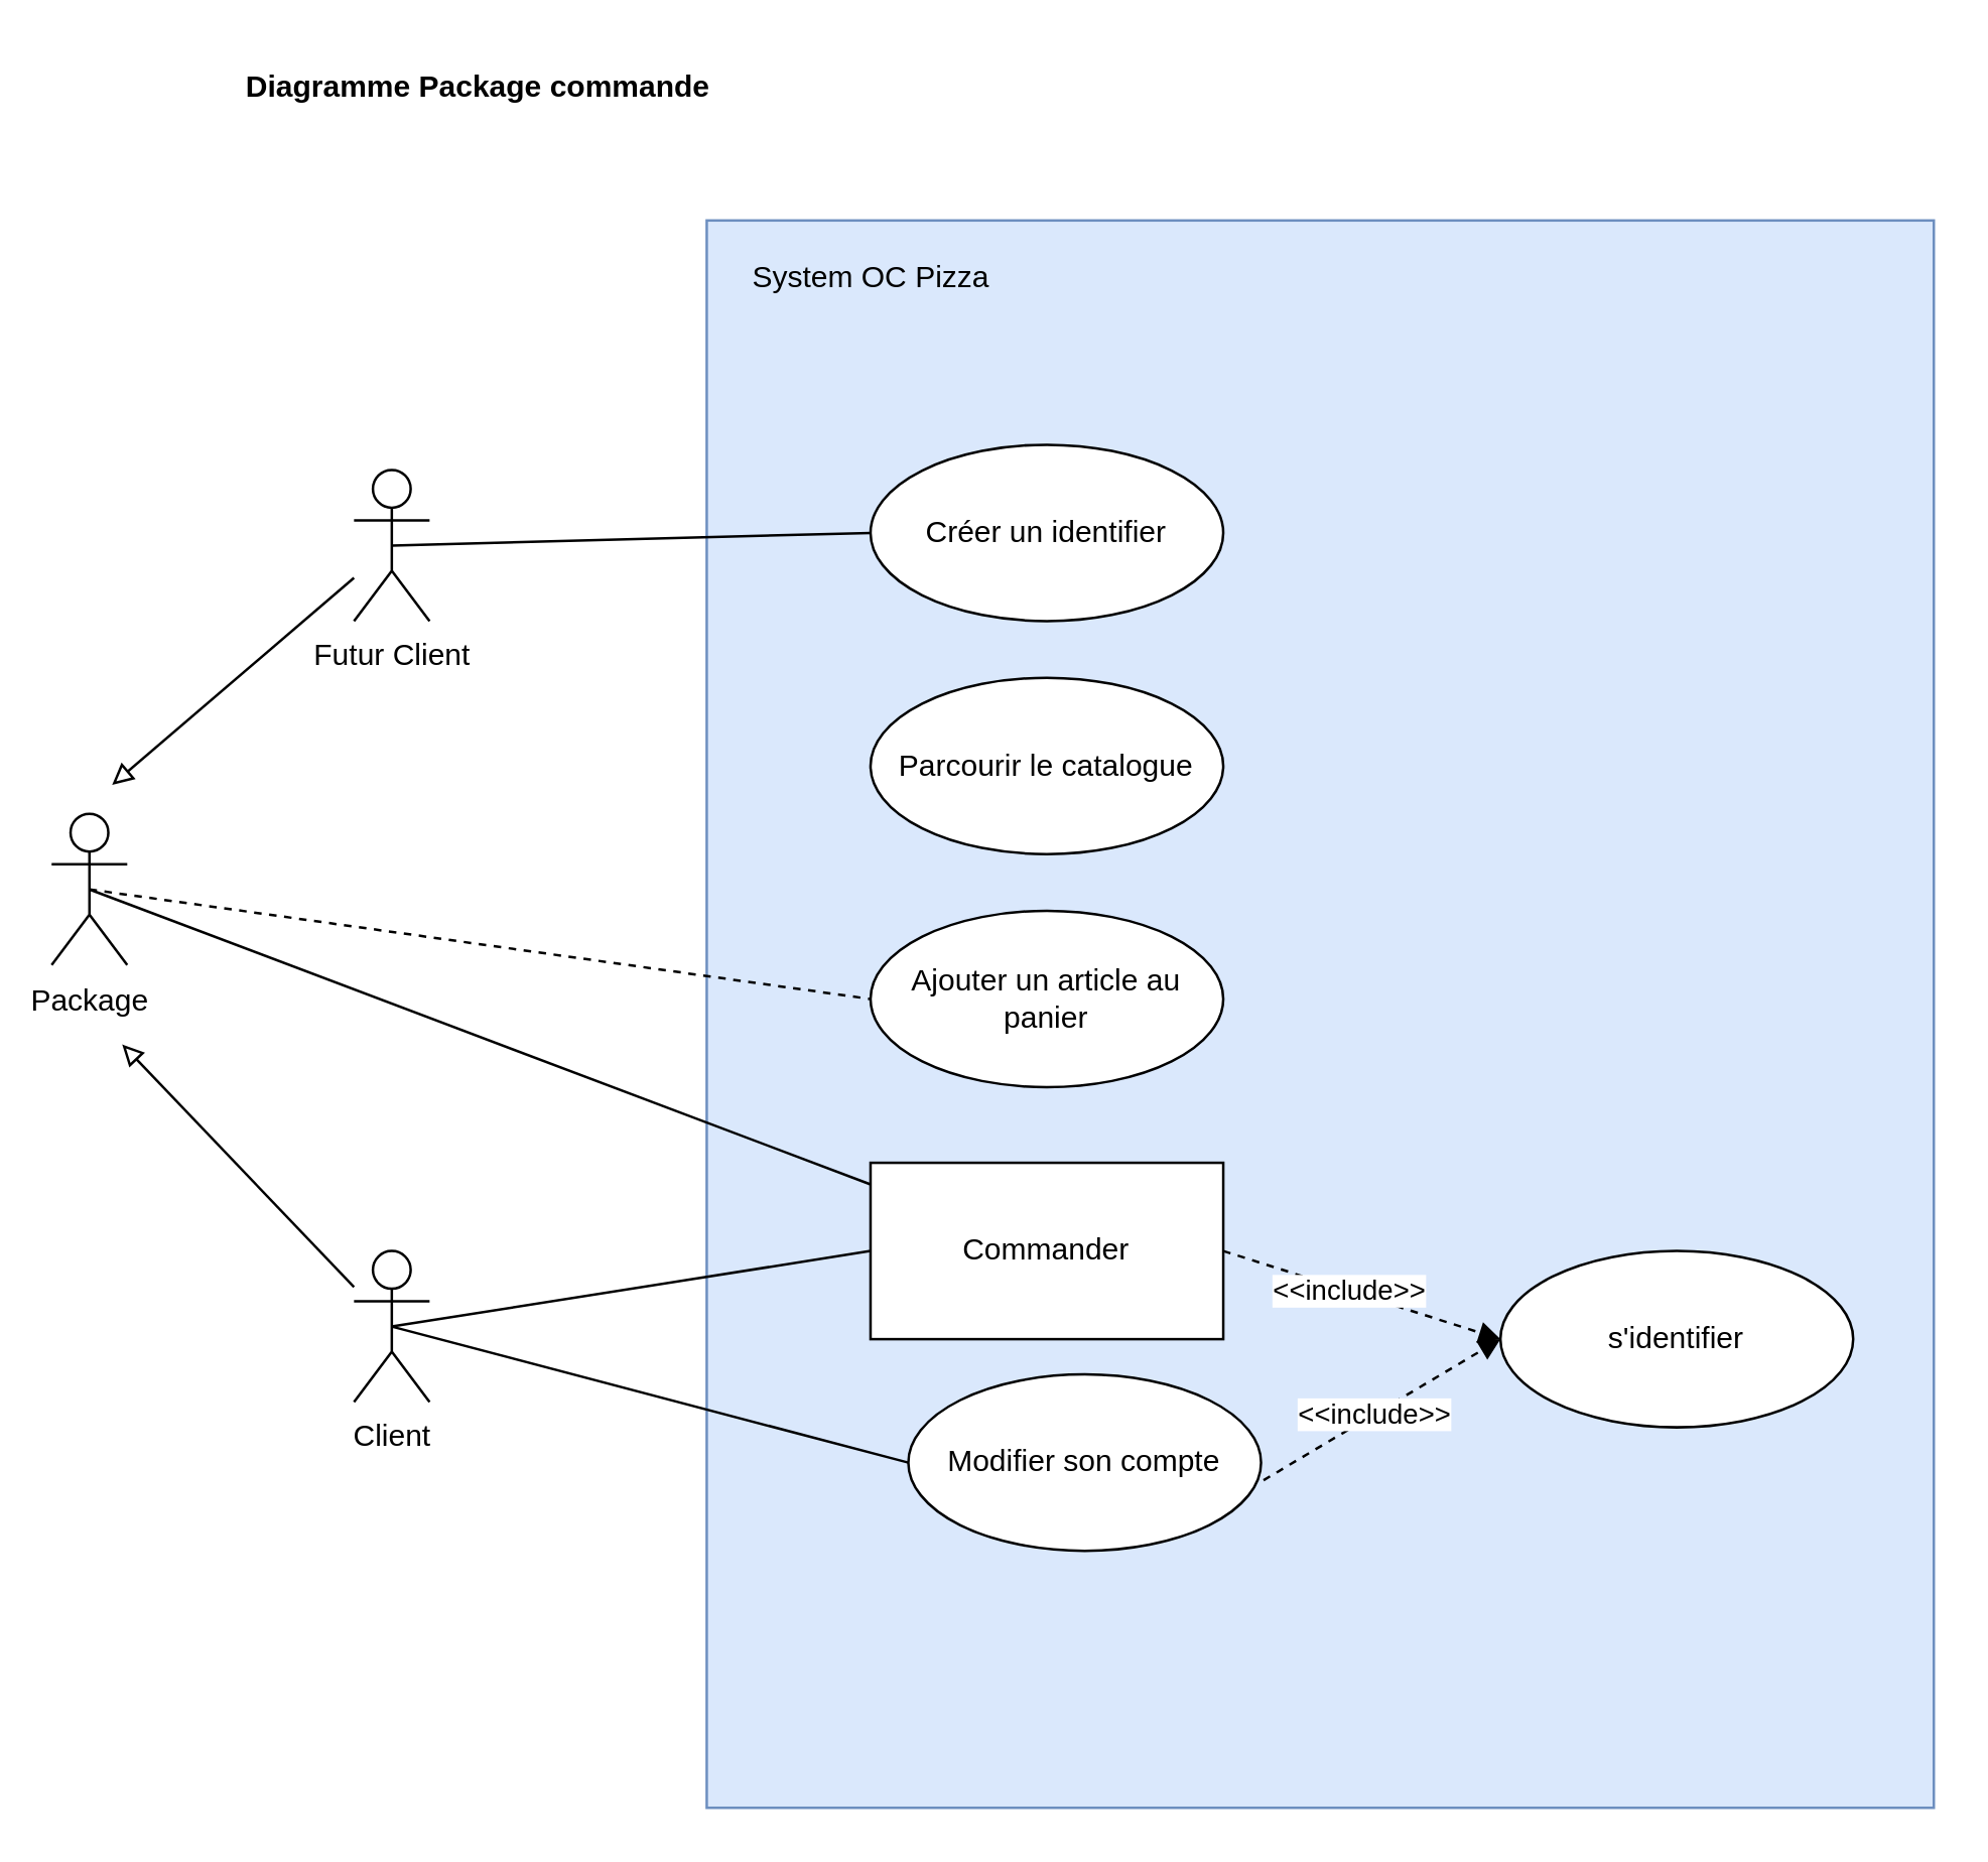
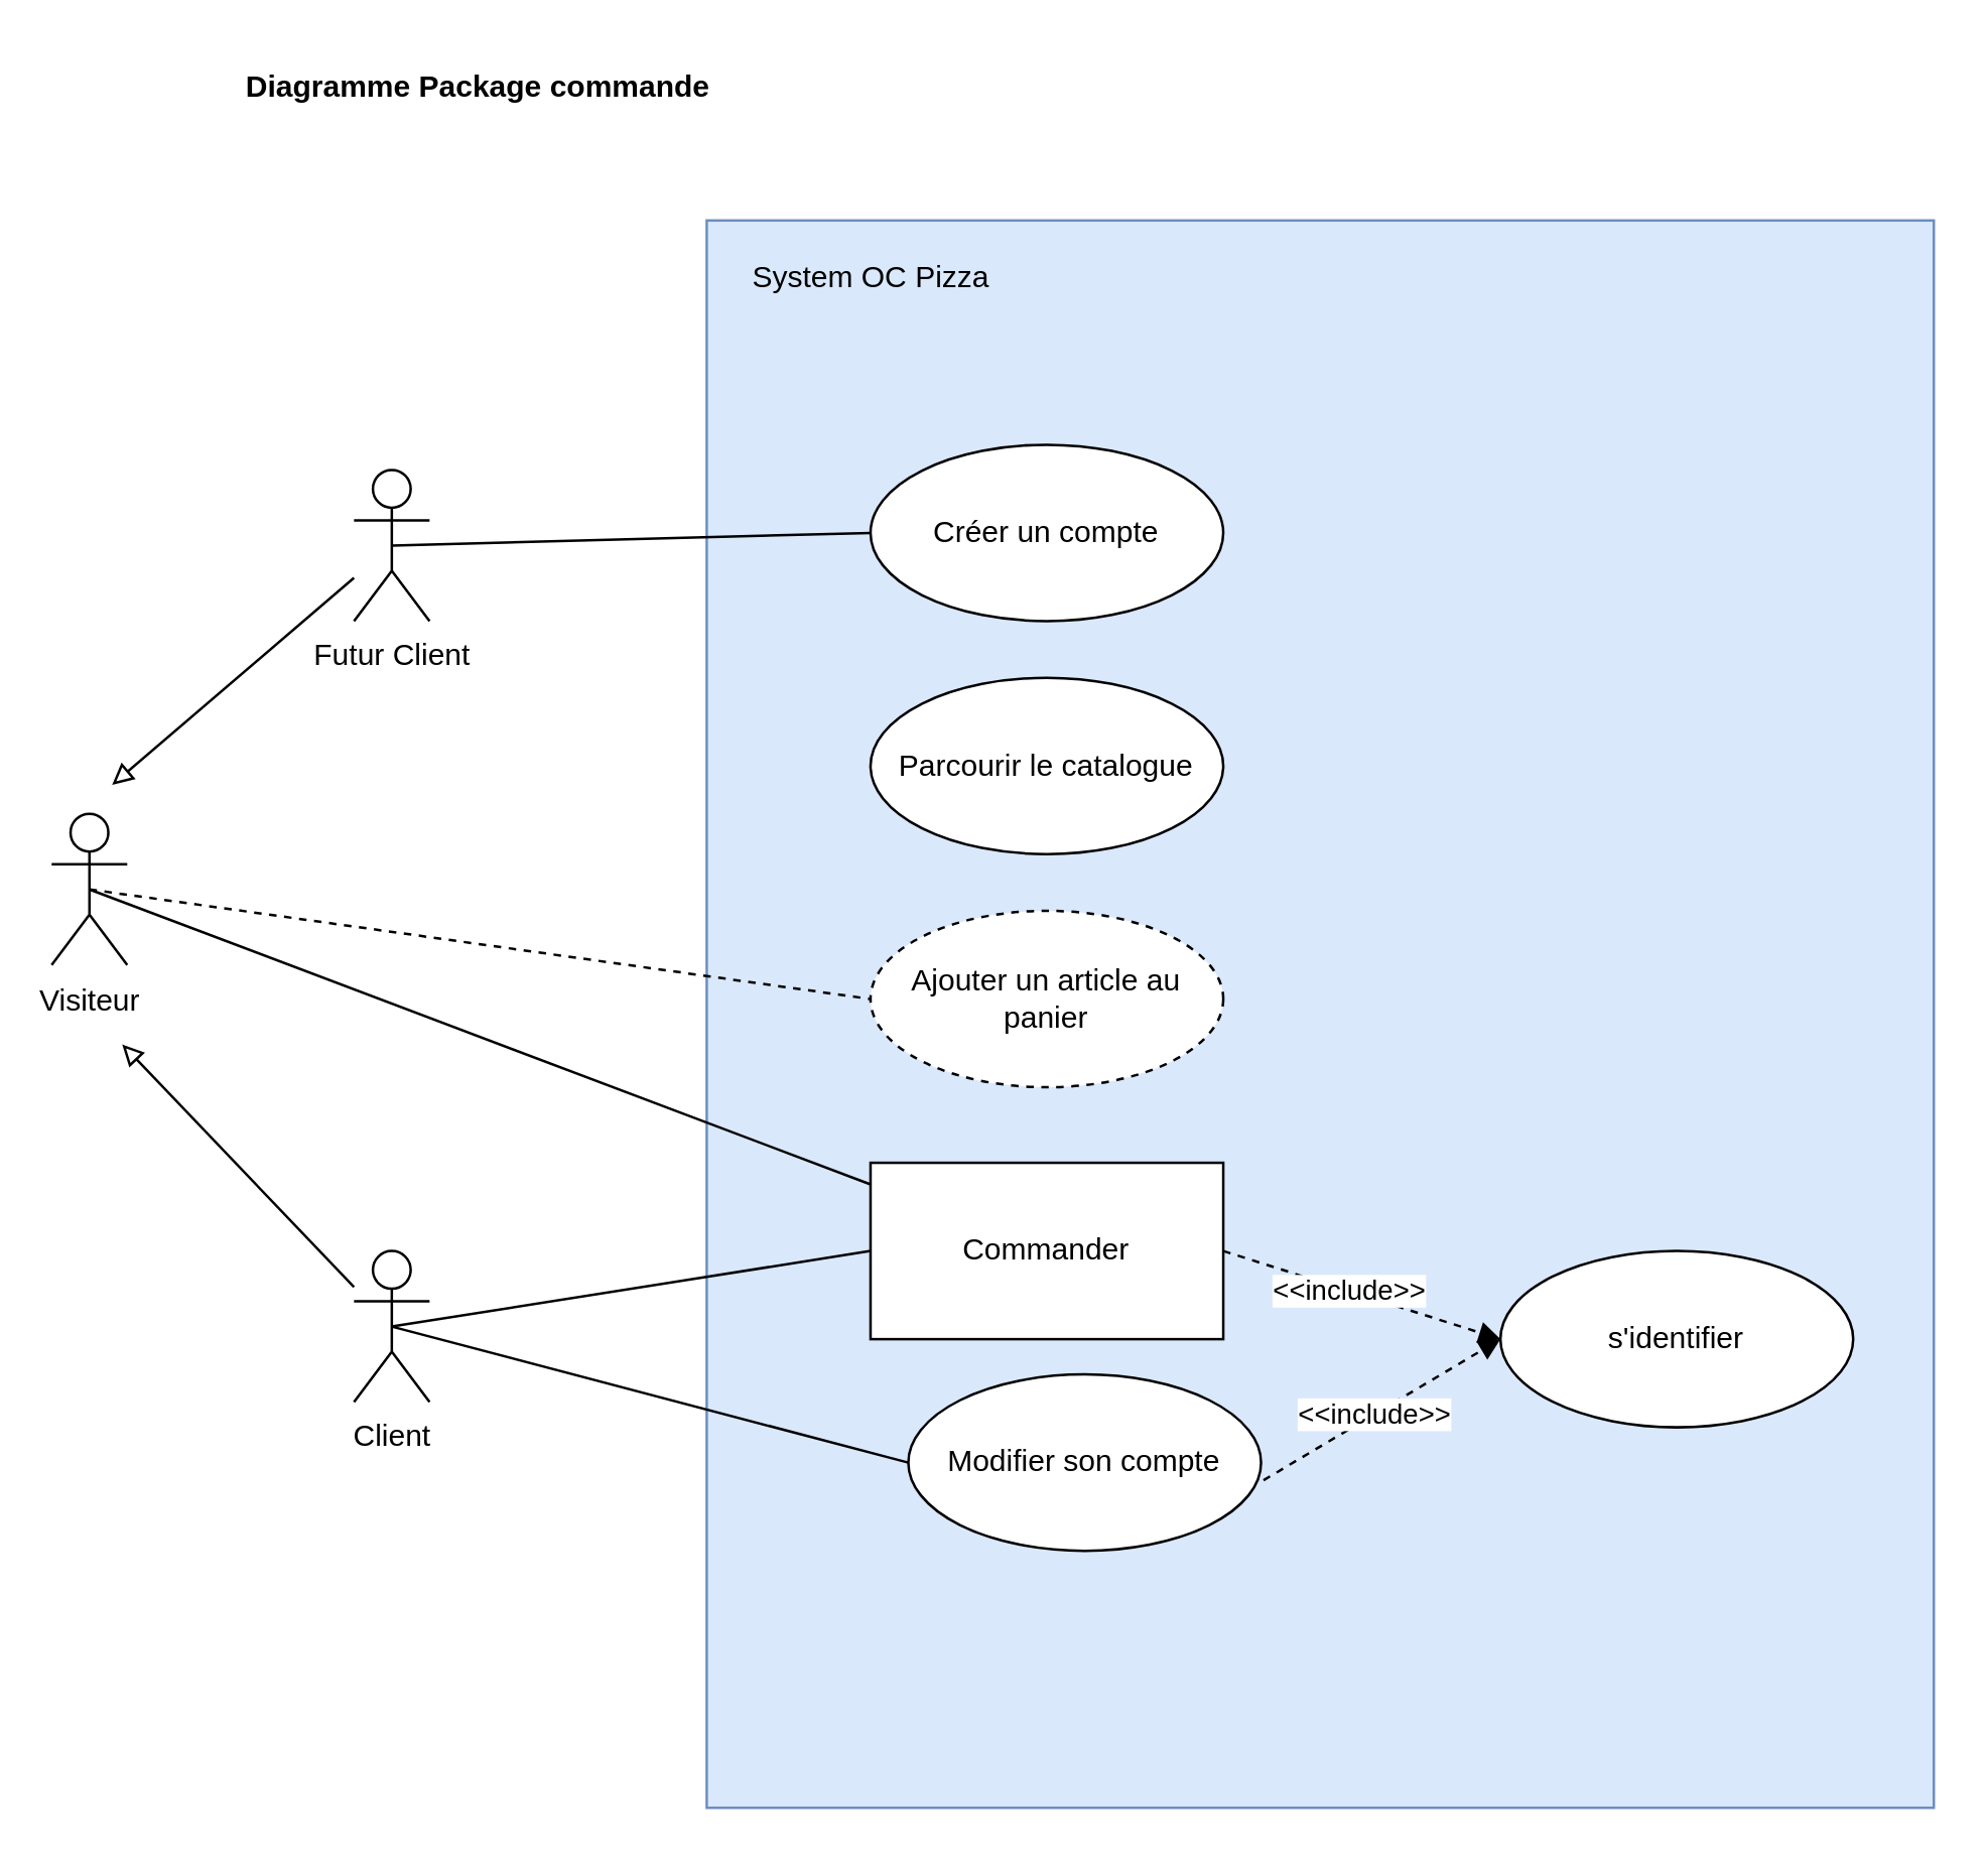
- <mxCell id="6" value="Créer un identifier" style="ellipse;whiteSpace=wrap;html=1;" parent="1" vertex="1"><mxGeometry x="345" y="176" width="140" height="70" as="geometry" /></mxCell>
+ <mxCell id="6" value="Créer un compte" style="ellipse;whiteSpace=wrap;html=1;" parent="1" vertex="1"><mxGeometry x="345" y="176" width="140" height="70" as="geometry" /></mxCell>
- <mxCell id="8" value="Ajouter un article au panier" style="ellipse;whiteSpace=wrap;html=1;" parent="1" vertex="1"><mxGeometry x="345" y="361" width="140" height="70" as="geometry" /></mxCell>
+ <mxCell id="8" value="Ajouter un article au panier" style="ellipse;whiteSpace=wrap;html=1;dashed=1;" parent="1" vertex="1"><mxGeometry x="345" y="361" width="140" height="70" as="geometry" /></mxCell>
- <mxCell id="3" value="Package" style="shape=umlActor;verticalLabelPosition=bottom;labelBackgroundColor=#ffffff;verticalAlign=top;html=1;" parent="1" vertex="1"><mxGeometry x="20" y="322.5" width="30" height="60" as="geometry" /></mxCell>
+ <mxCell id="3" value="Visiteur" style="shape=umlActor;verticalLabelPosition=bottom;labelBackgroundColor=#ffffff;verticalAlign=top;html=1;" parent="1" vertex="1"><mxGeometry x="20" y="322.5" width="30" height="60" as="geometry" /></mxCell>
